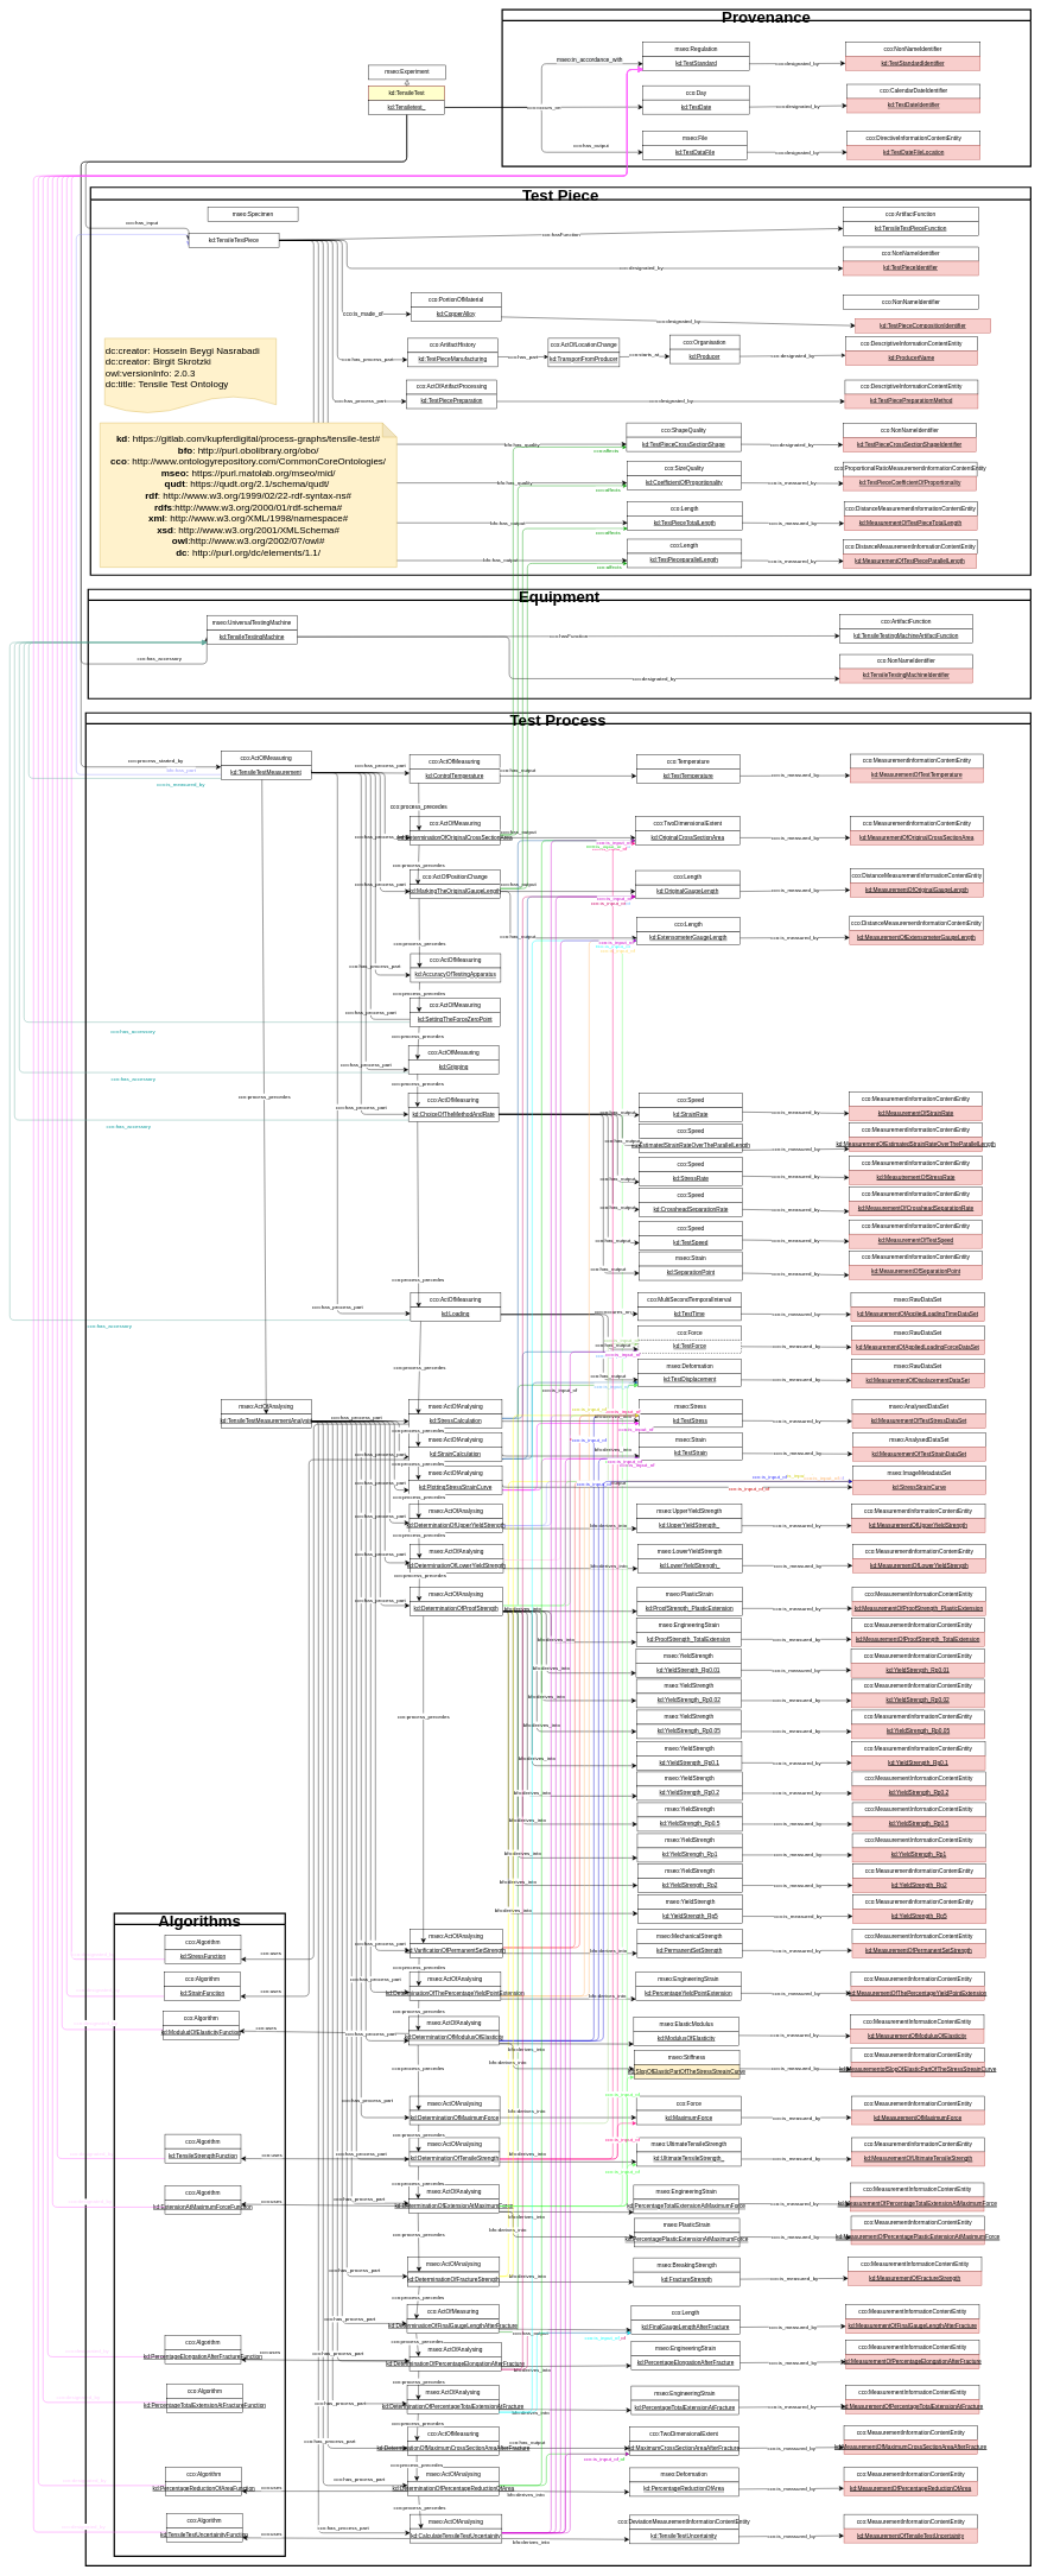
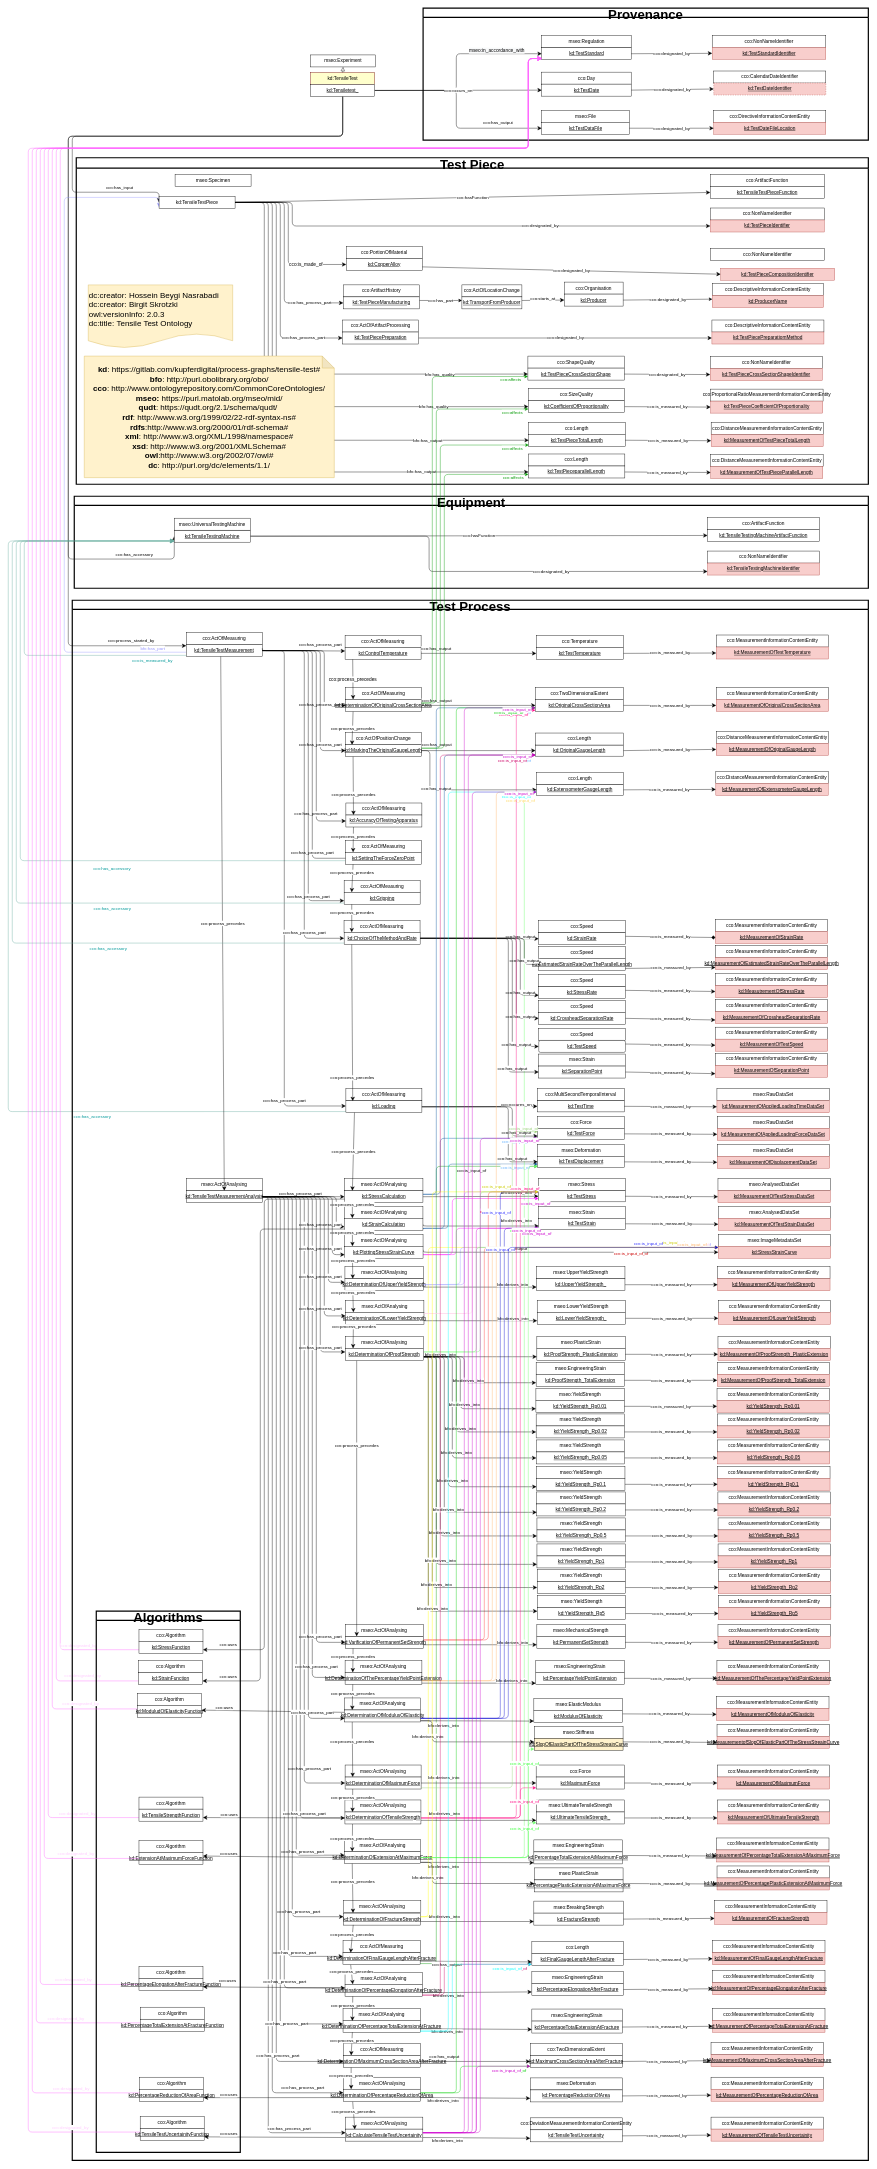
- <mxCell id="29" value="&lt;span&gt;kd:TestDateIdentifier&lt;/span&gt;" style="rounded=0;whiteSpace=wrap;html=1;snapToPoint=1;points=[[0.1,0],[0.2,0],[0.3,0],[0.4,0],[0.5,0],[0.6,0],[0.7,0],[0.8,0],[0.9,0],[0,0.1],[0,0.3],[0,0.5],[0,0.7],[0,0.9],[0.1,1],[0.2,1],[0.3,1],[0.4,1],[0.5,1],[0.6,1],[0.7,1],[0.8,1],[0.9,1],[1,0.1],[1,0.3],[1,0.5],[1,0.7],[1,0.9]];fontFamily=Helvetica;fontStyle=4;fillColor=#f8cecc;strokeColor=#b85450;" parent="22" vertex="1"><mxGeometry x="726.55" y="187" width="280.12" height="30" as="geometry" /></mxCell>
+ <mxCell id="29" value="&lt;span&gt;kd:TestDateIdentifier&lt;/span&gt;" style="rounded=0;whiteSpace=wrap;html=1;snapToPoint=1;points=[[0.1,0],[0.2,0],[0.3,0],[0.4,0],[0.5,0],[0.6,0],[0.7,0],[0.8,0],[0.9,0],[0,0.1],[0,0.3],[0,0.5],[0,0.7],[0,0.9],[0.1,1],[0.2,1],[0.3,1],[0.4,1],[0.5,1],[0.6,1],[0.7,1],[0.8,1],[0.9,1],[1,0.1],[1,0.3],[1,0.5],[1,0.7],[1,0.9]];fontFamily=Helvetica;fontStyle=4;fillColor=#f8cecc;strokeColor=#b85450;dashed=1;" parent="22" vertex="1"><mxGeometry x="726.55" y="187" width="280.12" height="30" as="geometry" /></mxCell>
- <mxCell id="180" value="&lt;font&gt;cco:is_measured_by&lt;/font&gt;" style="endArrow=classic;html=1;exitX=1;exitY=0.3;exitDx=0;exitDy=0;endSize=8;fontFamily=Helvetica;rounded=1;entryX=0;entryY=0.5;entryDx=0;entryDy=0;" parent="106" source="152" target="179" edge="1"><mxGeometry width="50" height="50" relative="1" as="geometry"><mxPoint x="1299" y="840.91" as="sourcePoint" /><mxPoint x="1438.65" y="852" as="targetPoint" /></mxGeometry></mxCell>
+ <mxCell id="180" value="&lt;font&gt;cco:is_measured_by&lt;/font&gt;" style="endArrow=diamond;html=1;exitX=1;exitY=0.3;exitDx=0;exitDy=0;endSize=8;fontFamily=Helvetica;rounded=1;entryX=0;entryY=0.5;entryDx=0;entryDy=0;" parent="106" source="152" target="179" edge="1"><mxGeometry width="50" height="50" relative="1" as="geometry"><mxPoint x="1299" y="840.91" as="sourcePoint" /><mxPoint x="1438.65" y="852" as="targetPoint" /></mxGeometry></mxCell>
- <mxCell id="294" value="&lt;font face=&quot;helvetica&quot;&gt;&lt;u&gt;kd:TestSpeed&lt;/u&gt;&lt;/font&gt;" style="rounded=0;whiteSpace=wrap;html=1;snapToPoint=1;points=[[0.1,0],[0.2,0],[0.3,0],[0.4,0],[0.5,0],[0.6,0],[0.7,0],[0.8,0],[0.9,0],[0,0.1],[0,0.3],[0,0.5],[0,0.7],[0,0.9],[0.1,1],[0.2,1],[0.3,1],[0.4,1],[0.5,1],[0.6,1],[0.7,1],[0.8,1],[0.9,1],[1,0.1],[1,0.3],[1,0.5],[1,0.7],[1,0.9]];strokeWidth=1;strokeColor=#000000;" parent="106" vertex="1"><mxGeometry x="1166" y="1100.36" width="217" height="30" as="geometry" /></mxCell>
+ <mxCell id="294" value="&lt;font face=&quot;helvetica&quot;&gt;&lt;u&gt;kd:TestSpeed&lt;/u&gt;&lt;/font&gt;" style="whiteSpace=wrap;html=1;snapToPoint=1;points=[[0.1,0],[0.2,0],[0.3,0],[0.4,0],[0.5,0],[0.6,0],[0.7,0],[0.8,0],[0.9,0],[0,0.1],[0,0.3],[0,0.5],[0,0.7],[0,0.9],[0.1,1],[0.2,1],[0.3,1],[0.4,1],[0.5,1],[0.6,1],[0.7,1],[0.8,1],[0.9,1],[1,0.1],[1,0.3],[1,0.5],[1,0.7],[1,0.9]];strokeWidth=1;strokeColor=#000000;rounded=1;" parent="106" vertex="1"><mxGeometry x="1166" y="1100.36" width="217" height="30" as="geometry" /></mxCell>
- <mxCell id="314" value="&lt;font face=&quot;helvetica&quot;&gt;&lt;u&gt;kd:TestForce&lt;/u&gt;&lt;/font&gt;" style="rounded=0;whiteSpace=wrap;html=1;snapToPoint=1;points=[[0.1,0],[0.2,0],[0.3,0],[0.4,0],[0.5,0],[0.6,0],[0.7,0],[0.8,0],[0.9,0],[0,0.1],[0,0.3],[0,0.5],[0,0.7],[0,0.9],[0.1,1],[0.2,1],[0.3,1],[0.4,1],[0.5,1],[0.6,1],[0.7,1],[0.8,1],[0.9,1],[1,0.1],[1,0.3],[1,0.5],[1,0.7],[1,0.9]];dashed=1;" parent="106" vertex="1"><mxGeometry x="1163.6" y="1320" width="217" height="27.82" as="geometry" /></mxCell>
+ <mxCell id="314" value="&lt;font face=&quot;helvetica&quot;&gt;&lt;u&gt;kd:TestForce&lt;/u&gt;&lt;/font&gt;" style="rounded=0;whiteSpace=wrap;html=1;snapToPoint=1;points=[[0.1,0],[0.2,0],[0.3,0],[0.4,0],[0.5,0],[0.6,0],[0.7,0],[0.8,0],[0.9,0],[0,0.1],[0,0.3],[0,0.5],[0,0.7],[0,0.9],[0.1,1],[0.2,1],[0.3,1],[0.4,1],[0.5,1],[0.6,1],[0.7,1],[0.8,1],[0.9,1],[1,0.1],[1,0.3],[1,0.5],[1,0.7],[1,0.9]];" parent="106" vertex="1"><mxGeometry x="1163.6" y="1320" width="217" height="27.82" as="geometry" /></mxCell>
